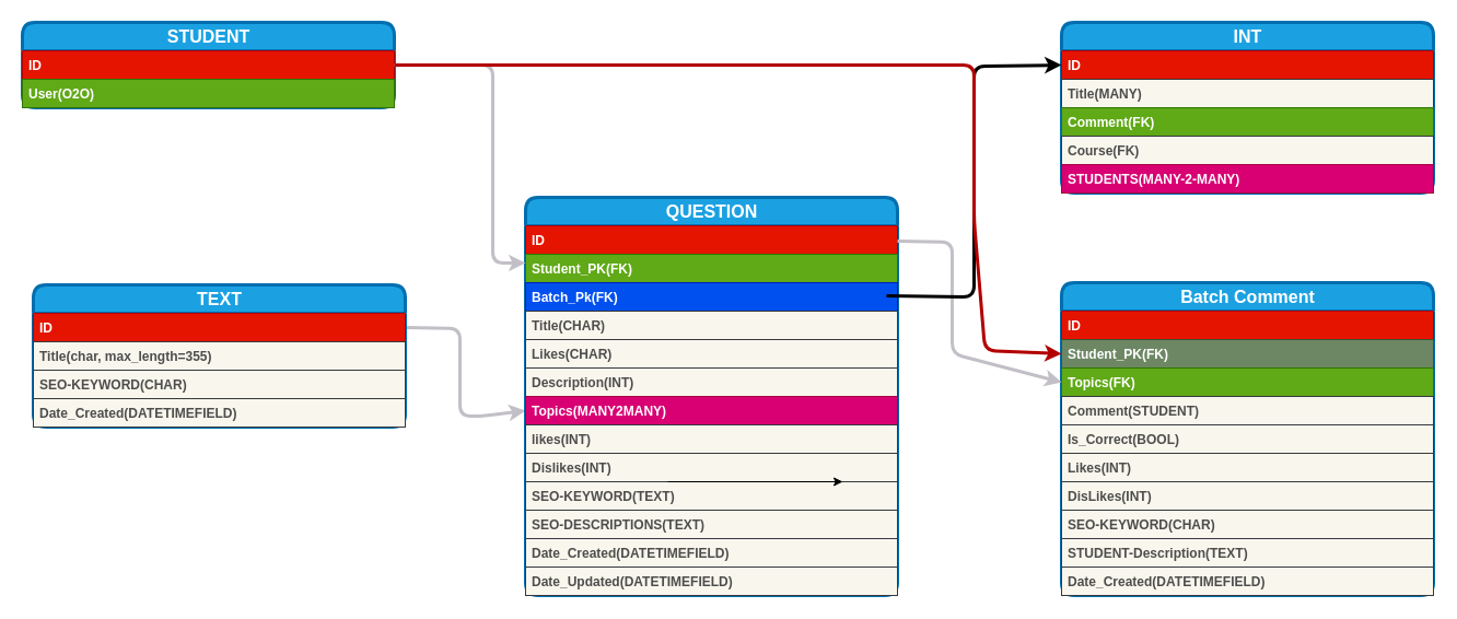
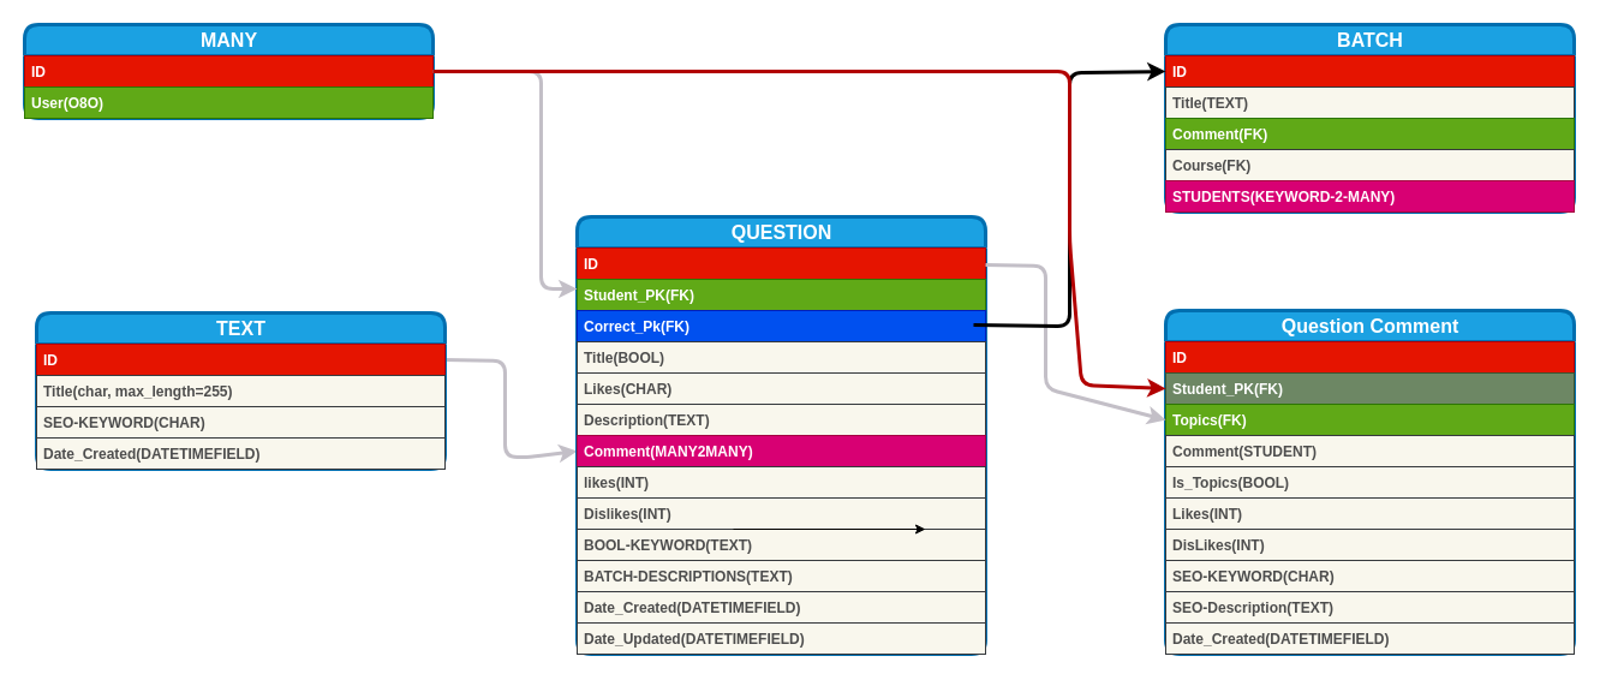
- <mxCell id="35" value="STUDENT" style="swimlane;fontStyle=1;childLayout=stackLayout;horizontal=1;startSize=26;fillColor=#1ba1e2;horizontalStack=0;resizeParent=1;resizeParentMax=0;resizeLast=0;collapsible=1;marginBottom=0;html=1;fontColor=#ffffff;strokeColor=#006EAF;rounded=1;strokeWidth=3;fillStyle=solid;fontSize=16;labelBorderColor=none;" vertex="1" parent="1"><mxGeometry x="20" width="340" height="78" as="geometry" y="20" /></mxCell>
+ <mxCell id="35" value="MANY" style="swimlane;fontStyle=1;childLayout=stackLayout;horizontal=1;startSize=26;fillColor=#1ba1e2;horizontalStack=0;resizeParent=1;resizeParentMax=0;resizeLast=0;collapsible=1;marginBottom=0;html=1;fontColor=#ffffff;strokeColor=#006EAF;rounded=1;strokeWidth=3;fillStyle=solid;fontSize=16;labelBorderColor=none;" vertex="1" parent="1"><mxGeometry x="20" width="340" height="78" as="geometry" y="20" /></mxCell>
- <mxCell id="38" value="INT" style="swimlane;fontStyle=1;childLayout=stackLayout;horizontal=1;startSize=26;fillColor=#1ba1e2;horizontalStack=0;resizeParent=1;resizeParentMax=0;resizeLast=0;collapsible=1;marginBottom=0;html=1;fontColor=#ffffff;strokeColor=#006EAF;rounded=1;strokeWidth=3;fillStyle=solid;fontSize=16;labelBorderColor=none;" vertex="1" parent="1"><mxGeometry x="970" width="340" height="156" as="geometry" y="20" /></mxCell>
+ <mxCell id="38" value="BATCH" style="swimlane;fontStyle=1;childLayout=stackLayout;horizontal=1;startSize=26;fillColor=#1ba1e2;horizontalStack=0;resizeParent=1;resizeParentMax=0;resizeLast=0;collapsible=1;marginBottom=0;html=1;fontColor=#ffffff;strokeColor=#006EAF;rounded=1;strokeWidth=3;fillStyle=solid;fontSize=16;labelBorderColor=none;" vertex="1" parent="1"><mxGeometry x="970" width="340" height="156" as="geometry" y="20" /></mxCell>
- <mxCell id="37" value="User(O2O)" style="text;strokeColor=#2D7600;fillColor=#60a917;align=left;verticalAlign=top;spacingLeft=4;spacingRight=4;overflow=hidden;rotatable=0;points=[[0,0.5],[1,0.5]];portConstraint=eastwest;whiteSpace=wrap;html=1;fontStyle=1;fontColor=#ffffff;" vertex="1" parent="35"><mxGeometry y="52" width="340" height="26" as="geometry" /></mxCell>
+ <mxCell id="37" value="User(O8O)" style="text;strokeColor=#2D7600;fillColor=#60a917;align=left;verticalAlign=top;spacingLeft=4;spacingRight=4;overflow=hidden;rotatable=0;points=[[0,0.5],[1,0.5]];portConstraint=eastwest;whiteSpace=wrap;html=1;fontStyle=1;fontColor=#ffffff;" vertex="1" parent="35"><mxGeometry y="52" width="340" height="26" as="geometry" /></mxCell>
- <mxCell id="40" value="Title(MANY)" style="text;strokeColor=#36393d;fillColor=#f9f7ed;align=left;verticalAlign=top;spacingLeft=4;spacingRight=4;overflow=hidden;rotatable=0;points=[[0,0.5],[1,0.5]];portConstraint=eastwest;whiteSpace=wrap;html=1;fontStyle=1;fontColor=#4D4D4D;" vertex="1" parent="38"><mxGeometry y="52" width="340" height="26" as="geometry" /></mxCell>
+ <mxCell id="40" value="Title(TEXT)" style="text;strokeColor=#36393d;fillColor=#f9f7ed;align=left;verticalAlign=top;spacingLeft=4;spacingRight=4;overflow=hidden;rotatable=0;points=[[0,0.5],[1,0.5]];portConstraint=eastwest;whiteSpace=wrap;html=1;fontStyle=1;fontColor=#4D4D4D;" vertex="1" parent="38"><mxGeometry y="52" width="340" height="26" as="geometry" /></mxCell>
- <mxCell id="43" value="STUDENTS(MANY-2-MANY)" style="text;strokeColor=#A50040;fillColor=#d80073;align=left;verticalAlign=top;spacingLeft=4;spacingRight=4;overflow=hidden;rotatable=0;points=[[0,0.5],[1,0.5]];portConstraint=eastwest;whiteSpace=wrap;html=1;fontStyle=1;fontColor=#ffffff;" vertex="1" parent="38"><mxGeometry y="130" width="340" height="26" as="geometry" /></mxCell>
+ <mxCell id="43" value="STUDENTS(KEYWORD-2-MANY)" style="text;strokeColor=#A50040;fillColor=#d80073;align=left;verticalAlign=top;spacingLeft=4;spacingRight=4;overflow=hidden;rotatable=0;points=[[0,0.5],[1,0.5]];portConstraint=eastwest;whiteSpace=wrap;html=1;fontStyle=1;fontColor=#ffffff;" vertex="1" parent="38"><mxGeometry y="130" width="340" height="26" as="geometry" /></mxCell>
- <mxCell id="22" value="Batch Comment" style="swimlane;fontStyle=1;childLayout=stackLayout;horizontal=1;startSize=26;fillColor=#1ba1e2;horizontalStack=0;resizeParent=1;resizeParentMax=0;resizeLast=0;collapsible=1;marginBottom=0;html=1;fontColor=#ffffff;strokeColor=#006EAF;rounded=1;strokeWidth=3;fillStyle=solid;fontSize=16;labelBorderColor=none;" parent="1" vertex="1"><mxGeometry x="970" y="258" width="340" height="286" as="geometry" /></mxCell>
+ <mxCell id="22" value="Question Comment" style="swimlane;fontStyle=1;childLayout=stackLayout;horizontal=1;startSize=26;fillColor=#1ba1e2;horizontalStack=0;resizeParent=1;resizeParentMax=0;resizeLast=0;collapsible=1;marginBottom=0;html=1;fontColor=#ffffff;strokeColor=#006EAF;rounded=1;strokeWidth=3;fillStyle=solid;fontSize=16;labelBorderColor=none;" parent="1" vertex="1"><mxGeometry x="970" y="258" width="340" height="286" as="geometry" /></mxCell>
- <mxCell id="11" value="Batch_Pk(FK)" style="text;strokeColor=#001DBC;fillColor=#0050ef;align=left;verticalAlign=top;spacingLeft=4;spacingRight=4;overflow=hidden;rotatable=0;points=[[0,0.5],[1,0.5]];portConstraint=eastwest;whiteSpace=wrap;html=1;fontStyle=1;fontColor=#ffffff;" vertex="1" parent="8"><mxGeometry y="78" width="340" height="26" as="geometry" /></mxCell>
+ <mxCell id="11" value="Correct_Pk(FK)" style="text;strokeColor=#001DBC;fillColor=#0050ef;align=left;verticalAlign=top;spacingLeft=4;spacingRight=4;overflow=hidden;rotatable=0;points=[[0,0.5],[1,0.5]];portConstraint=eastwest;whiteSpace=wrap;html=1;fontStyle=1;fontColor=#ffffff;" vertex="1" parent="8"><mxGeometry y="78" width="340" height="26" as="geometry" /></mxCell>
- <mxCell id="12" value="Title(CHAR)" style="text;strokeColor=#36393d;fillColor=#f9f7ed;align=left;verticalAlign=top;spacingLeft=4;spacingRight=4;overflow=hidden;rotatable=0;points=[[0,0.5],[1,0.5]];portConstraint=eastwest;whiteSpace=wrap;html=1;fontStyle=1;fontColor=#4D4D4D;" parent="8" vertex="1"><mxGeometry y="104" width="340" height="26" as="geometry" /></mxCell>
+ <mxCell id="12" value="Title(BOOL)" style="text;strokeColor=#36393d;fillColor=#f9f7ed;align=left;verticalAlign=top;spacingLeft=4;spacingRight=4;overflow=hidden;rotatable=0;points=[[0,0.5],[1,0.5]];portConstraint=eastwest;whiteSpace=wrap;html=1;fontStyle=1;fontColor=#4D4D4D;" parent="8" vertex="1"><mxGeometry y="104" width="340" height="26" as="geometry" /></mxCell>
- <mxCell id="5" value="Title(char, max_length=355)" style="text;strokeColor=#36393d;fillColor=#f9f7ed;align=left;verticalAlign=top;spacingLeft=4;spacingRight=4;overflow=hidden;rotatable=0;points=[[0,0.5],[1,0.5]];portConstraint=eastwest;whiteSpace=wrap;html=1;fontStyle=1;fontColor=#4D4D4D;" parent="3" vertex="1"><mxGeometry y="52" width="340" height="26" as="geometry" /></mxCell>
+ <mxCell id="5" value="Title(char, max_length=255)" style="text;strokeColor=#36393d;fillColor=#f9f7ed;align=left;verticalAlign=top;spacingLeft=4;spacingRight=4;overflow=hidden;rotatable=0;points=[[0,0.5],[1,0.5]];portConstraint=eastwest;whiteSpace=wrap;html=1;fontStyle=1;fontColor=#4D4D4D;" parent="3" vertex="1"><mxGeometry y="52" width="340" height="26" as="geometry" /></mxCell>
- <mxCell id="14" value="Description(INT)" style="text;strokeColor=#36393d;fillColor=#f9f7ed;align=left;verticalAlign=top;spacingLeft=4;spacingRight=4;overflow=hidden;rotatable=0;points=[[0,0.5],[1,0.5]];portConstraint=eastwest;whiteSpace=wrap;html=1;fontStyle=1;fontColor=#4D4D4D;" parent="8" vertex="1"><mxGeometry y="156" width="340" height="26" as="geometry" /></mxCell>
+ <mxCell id="14" value="Description(TEXT)" style="text;strokeColor=#36393d;fillColor=#f9f7ed;align=left;verticalAlign=top;spacingLeft=4;spacingRight=4;overflow=hidden;rotatable=0;points=[[0,0.5],[1,0.5]];portConstraint=eastwest;whiteSpace=wrap;html=1;fontStyle=1;fontColor=#4D4D4D;" parent="8" vertex="1"><mxGeometry y="156" width="340" height="26" as="geometry" /></mxCell>
- <mxCell id="15" value="Topics(MANY2MANY)" style="text;strokeColor=#A50040;fillColor=#d80073;align=left;verticalAlign=top;spacingLeft=4;spacingRight=4;overflow=hidden;rotatable=0;points=[[0,0.5],[1,0.5]];portConstraint=eastwest;whiteSpace=wrap;html=1;fontStyle=1;fontColor=#ffffff;" parent="8" vertex="1"><mxGeometry y="182" width="340" height="26" as="geometry" /></mxCell>
+ <mxCell id="15" value="Comment(MANY2MANY)" style="text;strokeColor=#A50040;fillColor=#d80073;align=left;verticalAlign=top;spacingLeft=4;spacingRight=4;overflow=hidden;rotatable=0;points=[[0,0.5],[1,0.5]];portConstraint=eastwest;whiteSpace=wrap;html=1;fontStyle=1;fontColor=#ffffff;" parent="8" vertex="1"><mxGeometry y="182" width="340" height="26" as="geometry" /></mxCell>
- <mxCell id="27" value="Is_Correct(BOOL)" style="text;strokeColor=#36393d;fillColor=#f9f7ed;align=left;verticalAlign=top;spacingLeft=4;spacingRight=4;overflow=hidden;rotatable=0;points=[[0,0.5],[1,0.5]];portConstraint=eastwest;whiteSpace=wrap;html=1;fontStyle=1;fontColor=#4D4D4D;" parent="22" vertex="1"><mxGeometry y="130" width="340" height="26" as="geometry" /></mxCell>
+ <mxCell id="27" value="Is_Topics(BOOL)" style="text;strokeColor=#36393d;fillColor=#f9f7ed;align=left;verticalAlign=top;spacingLeft=4;spacingRight=4;overflow=hidden;rotatable=0;points=[[0,0.5],[1,0.5]];portConstraint=eastwest;whiteSpace=wrap;html=1;fontStyle=1;fontColor=#4D4D4D;" parent="22" vertex="1"><mxGeometry y="130" width="340" height="26" as="geometry" /></mxCell>
- <mxCell id="18" value="SEO-KEYWORD(TEXT)" style="text;strokeColor=#36393d;fillColor=#f9f7ed;align=left;verticalAlign=top;spacingLeft=4;spacingRight=4;overflow=hidden;rotatable=0;points=[[0,0.5],[1,0.5]];portConstraint=eastwest;whiteSpace=wrap;html=1;fontStyle=1;fontColor=#4D4D4D;" parent="8" vertex="1"><mxGeometry y="260" width="340" height="26" as="geometry" /></mxCell>
+ <mxCell id="18" value="BOOL-KEYWORD(TEXT)" style="text;strokeColor=#36393d;fillColor=#f9f7ed;align=left;verticalAlign=top;spacingLeft=4;spacingRight=4;overflow=hidden;rotatable=0;points=[[0,0.5],[1,0.5]];portConstraint=eastwest;whiteSpace=wrap;html=1;fontStyle=1;fontColor=#4D4D4D;" parent="8" vertex="1"><mxGeometry y="260" width="340" height="26" as="geometry" /></mxCell>
- <mxCell id="19" value="SEO-DESCRIPTIONS(TEXT)" style="text;strokeColor=#36393d;fillColor=#f9f7ed;align=left;verticalAlign=top;spacingLeft=4;spacingRight=4;overflow=hidden;rotatable=0;points=[[0,0.5],[1,0.5]];portConstraint=eastwest;whiteSpace=wrap;html=1;fontStyle=1;fontColor=#4D4D4D;" parent="8" vertex="1"><mxGeometry y="286" width="340" height="26" as="geometry" /></mxCell>
+ <mxCell id="19" value="BATCH-DESCRIPTIONS(TEXT)" style="text;strokeColor=#36393d;fillColor=#f9f7ed;align=left;verticalAlign=top;spacingLeft=4;spacingRight=4;overflow=hidden;rotatable=0;points=[[0,0.5],[1,0.5]];portConstraint=eastwest;whiteSpace=wrap;html=1;fontStyle=1;fontColor=#4D4D4D;" parent="8" vertex="1"><mxGeometry y="286" width="340" height="26" as="geometry" /></mxCell>
- <mxCell id="31" value="STUDENT-Description(TEXT)" style="text;strokeColor=#36393d;fillColor=#f9f7ed;align=left;verticalAlign=top;spacingLeft=4;spacingRight=4;overflow=hidden;rotatable=0;points=[[0,0.5],[1,0.5]];portConstraint=eastwest;whiteSpace=wrap;html=1;fontStyle=1;fontColor=#4D4D4D;" parent="22" vertex="1"><mxGeometry y="234" width="340" height="26" as="geometry" /></mxCell>
+ <mxCell id="31" value="SEO-Description(TEXT)" style="text;strokeColor=#36393d;fillColor=#f9f7ed;align=left;verticalAlign=top;spacingLeft=4;spacingRight=4;overflow=hidden;rotatable=0;points=[[0,0.5],[1,0.5]];portConstraint=eastwest;whiteSpace=wrap;html=1;fontStyle=1;fontColor=#4D4D4D;" parent="22" vertex="1"><mxGeometry y="234" width="340" height="26" as="geometry" /></mxCell>
